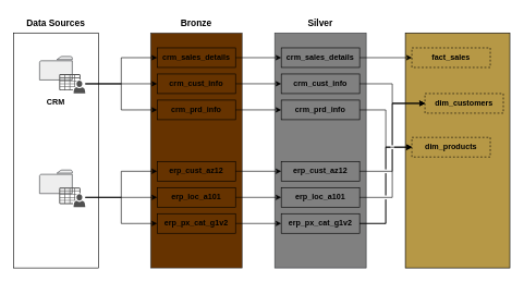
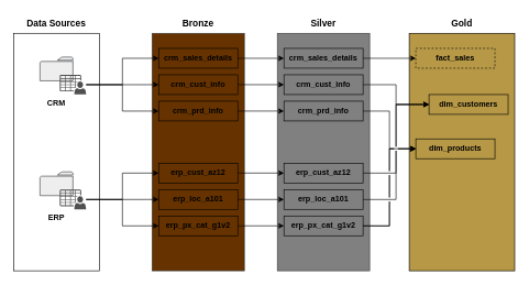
+ <mxCell id="51" value="&lt;b&gt;&lt;font style=&quot;font-size: 14px;&quot;&gt;Gold&lt;/font&gt;&lt;/b&gt;" style="text;html=1;align=center;verticalAlign=middle;whiteSpace=wrap;rounded=0;" vertex="1" parent="1"><mxGeometry x="645" y="20" width="110" height="30" as="geometry" /></mxCell>
- <mxCell id="39" value="&lt;b&gt;dim_customers&lt;/b&gt;" style="rounded=0;whiteSpace=wrap;html=1;fillColor=none;dashed=1;" vertex="1" parent="1"><mxGeometry x="650" y="142.85" width="120" height="30" as="geometry" /></mxCell>
+ <mxCell id="39" value="&lt;b&gt;dim_customers&lt;/b&gt;" style="rounded=0;whiteSpace=wrap;html=1;fillColor=none;" vertex="1" parent="1"><mxGeometry x="650" y="142.85" width="120" height="30" as="geometry" /></mxCell>
- <mxCell id="40" value="&lt;b&gt;dim_products&lt;/b&gt;" style="rounded=0;whiteSpace=wrap;html=1;fillColor=none;dashed=1;" vertex="1" parent="1"><mxGeometry x="630" y="210" width="120" height="30" as="geometry" /></mxCell>
+ <mxCell id="40" value="&lt;b&gt;dim_products&lt;/b&gt;" style="rounded=0;whiteSpace=wrap;html=1;fillColor=none;" vertex="1" parent="1"><mxGeometry x="630" y="210" width="120" height="30" as="geometry" /></mxCell>
+ <mxCell id="10" value="&lt;b&gt;ERP&lt;/b&gt;" style="text;html=1;align=center;verticalAlign=middle;whiteSpace=wrap;rounded=0;" vertex="1" parent="3"><mxGeometry x="35" y="266.7" width="60" height="27" as="geometry" /></mxCell>
